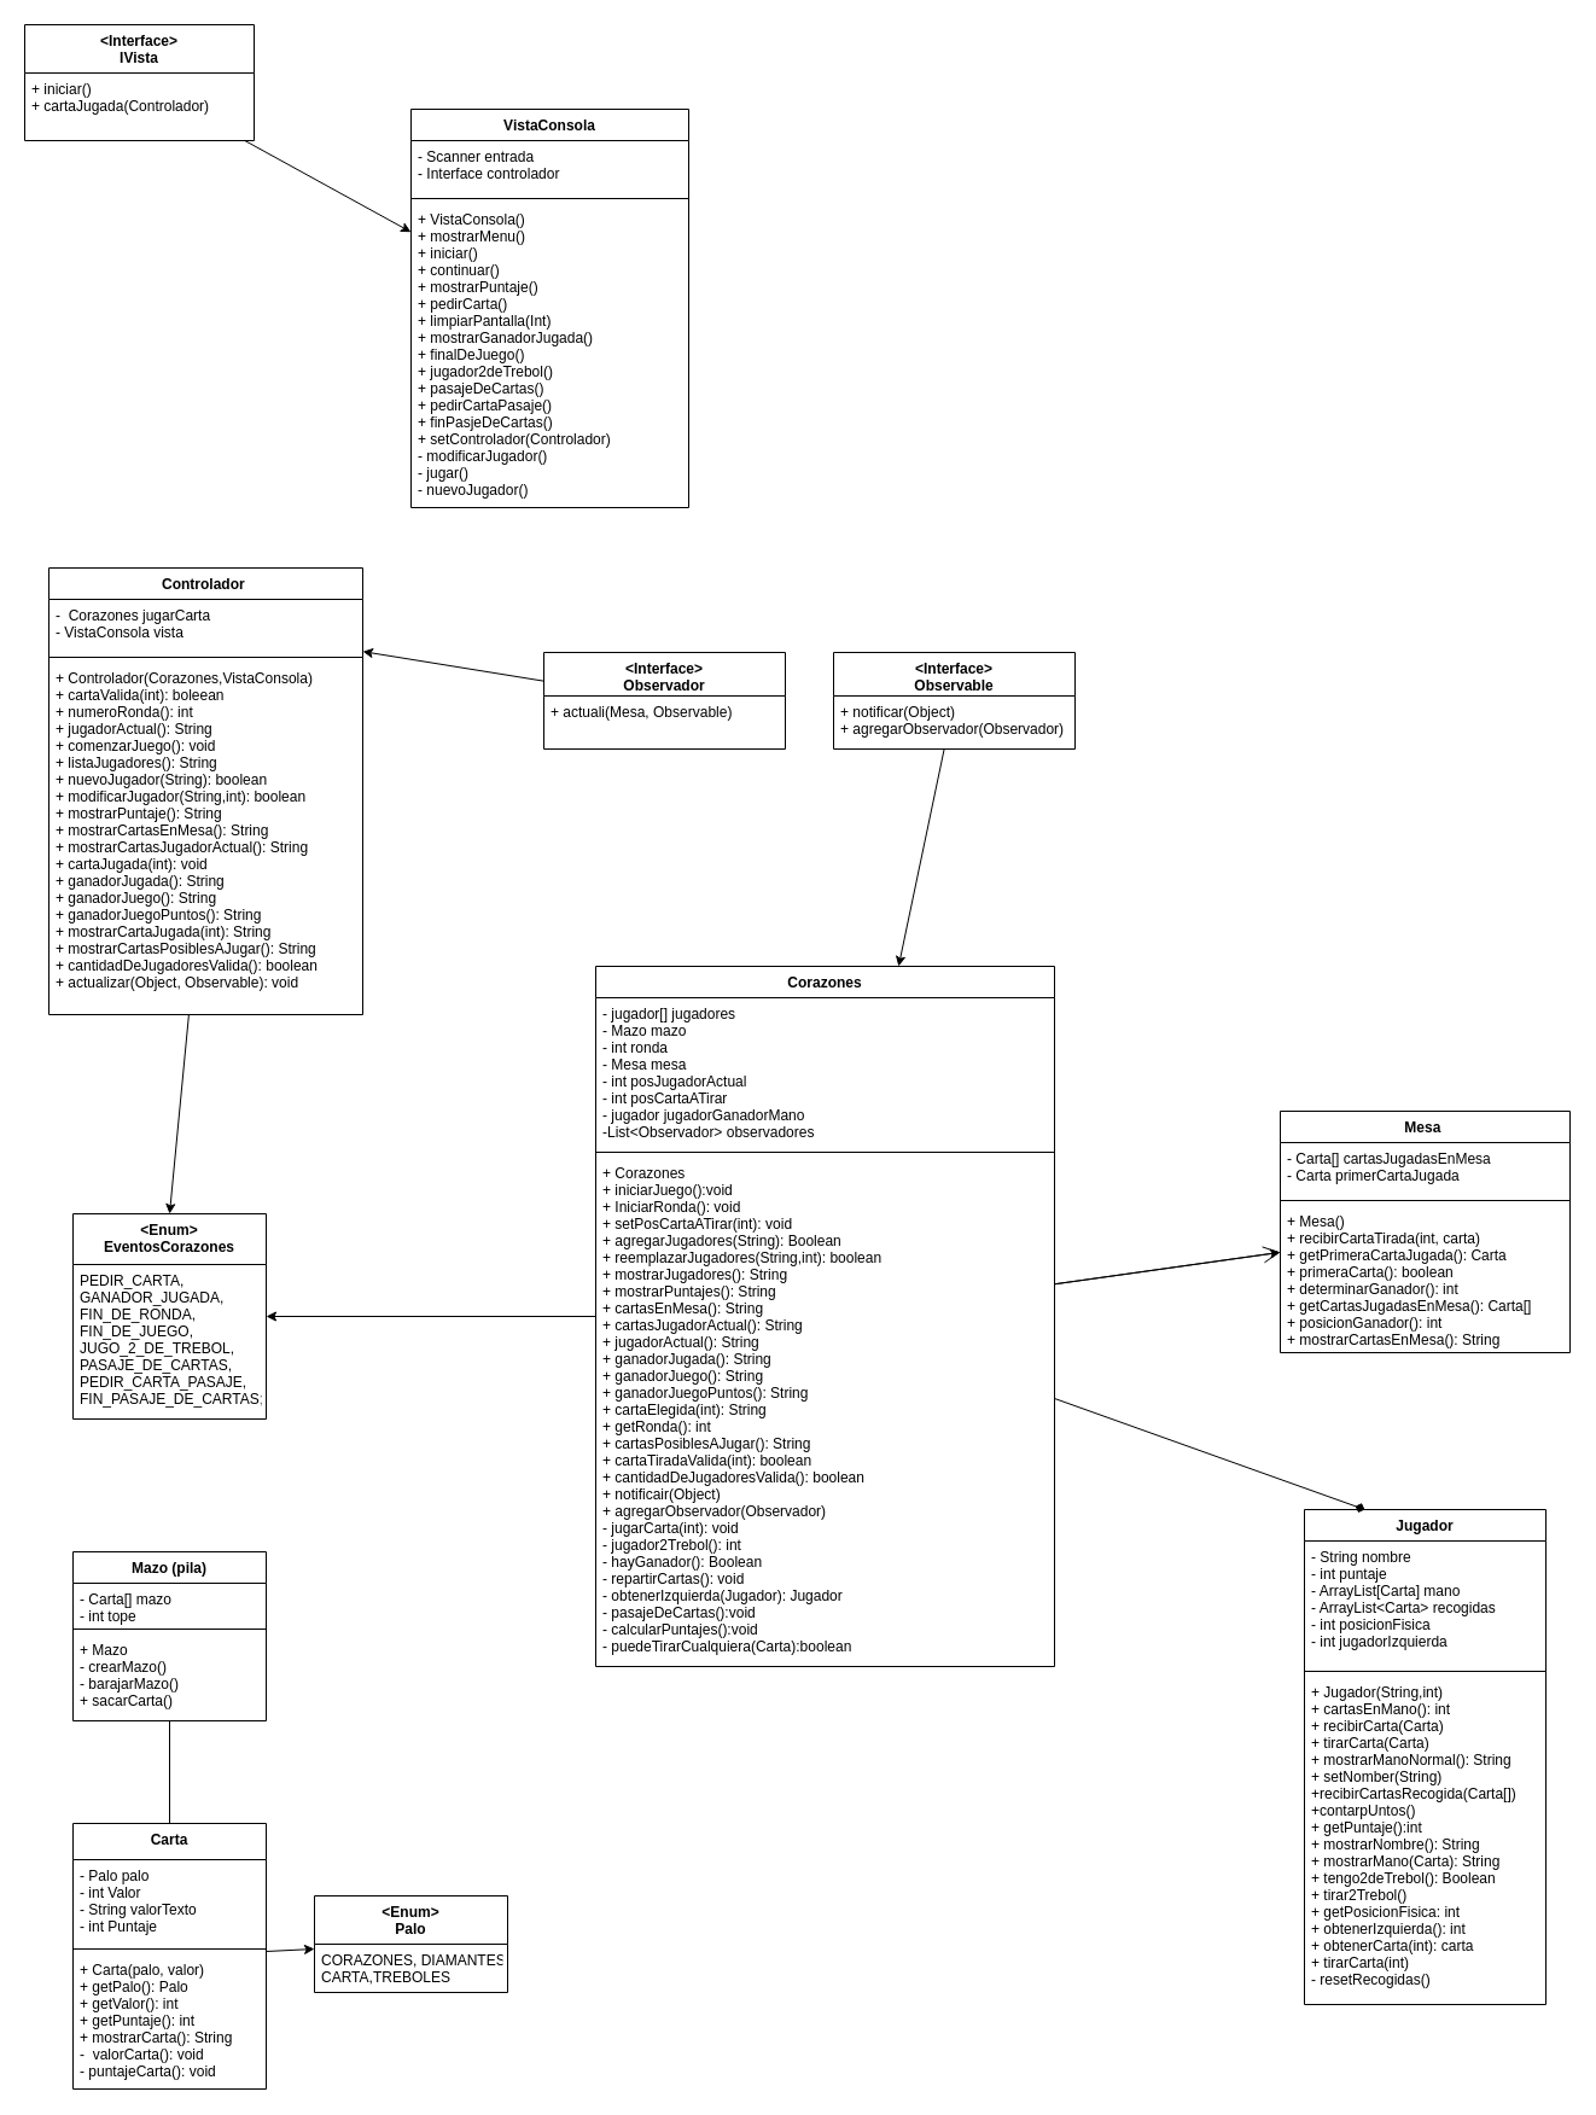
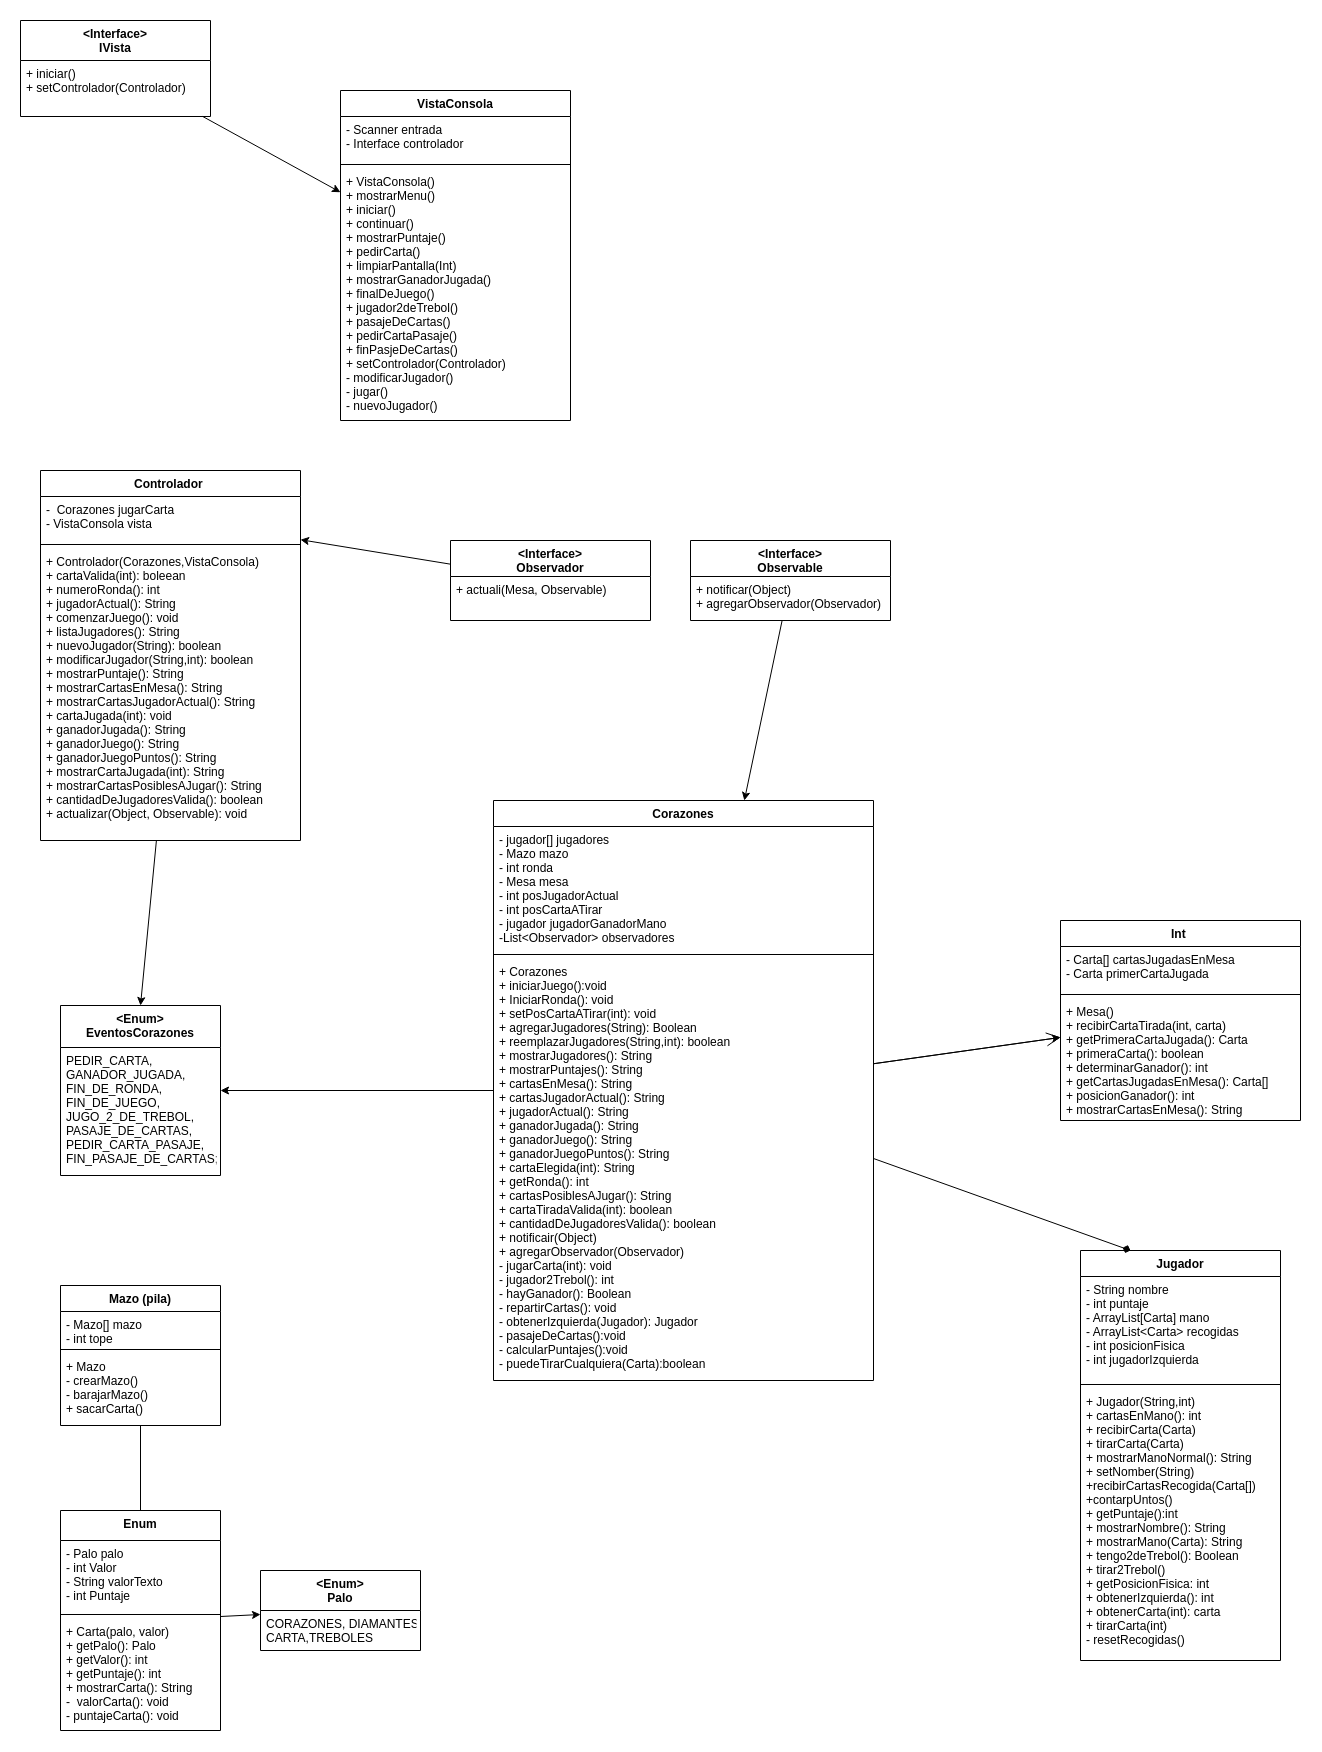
- <mxCell id="48" value="+ iniciar()&#10;+ cartaJugada(Controlador)" style="text;strokeColor=none;fillColor=none;align=left;verticalAlign=top;spacingLeft=4;spacingRight=4;overflow=hidden;rotatable=0;points=[[0,0.5],[1,0.5]];portConstraint=eastwest;" vertex="1" parent="47"><mxGeometry y="40" width="190" height="56" as="geometry" /></mxCell>
+ <mxCell id="48" value="+ iniciar()&#10;+ setControlador(Controlador)" style="text;strokeColor=none;fillColor=none;align=left;verticalAlign=top;spacingLeft=4;spacingRight=4;overflow=hidden;rotatable=0;points=[[0,0.5],[1,0.5]];portConstraint=eastwest;" vertex="1" parent="47"><mxGeometry y="40" width="190" height="56" as="geometry" /></mxCell>
- <mxCell id="20" value="Mesa " style="swimlane;fontStyle=1;align=center;verticalAlign=top;childLayout=stackLayout;horizontal=1;startSize=26;horizontalStack=0;resizeParent=1;resizeParentMax=0;resizeLast=0;collapsible=1;marginBottom=0;" vertex="1" parent="1"><mxGeometry x="1060" y="920" width="240" height="200" as="geometry" /></mxCell>
+ <mxCell id="20" value="Int " style="swimlane;fontStyle=1;align=center;verticalAlign=top;childLayout=stackLayout;horizontal=1;startSize=26;horizontalStack=0;resizeParent=1;resizeParentMax=0;resizeLast=0;collapsible=1;marginBottom=0;" vertex="1" parent="1"><mxGeometry x="1060" y="920" width="240" height="200" as="geometry" /></mxCell>
- <mxCell id="10" value="- Carta[] mazo&#10;- int tope" style="text;strokeColor=none;fillColor=none;align=left;verticalAlign=top;spacingLeft=4;spacingRight=4;overflow=hidden;rotatable=0;points=[[0,0.5],[1,0.5]];portConstraint=eastwest;" parent="9" vertex="1"><mxGeometry y="26" width="160" height="34" as="geometry" /></mxCell>
+ <mxCell id="10" value="- Mazo[] mazo&#10;- int tope" style="text;strokeColor=none;fillColor=none;align=left;verticalAlign=top;spacingLeft=4;spacingRight=4;overflow=hidden;rotatable=0;points=[[0,0.5],[1,0.5]];portConstraint=eastwest;" parent="9" vertex="1"><mxGeometry y="26" width="160" height="34" as="geometry" /></mxCell>
- <mxCell id="2" value="Carta" style="swimlane;fontStyle=1;align=center;verticalAlign=top;childLayout=stackLayout;horizontal=1;startSize=30;horizontalStack=0;resizeParent=1;resizeParentMax=0;resizeLast=0;collapsible=1;marginBottom=0;" parent="1" vertex="1"><mxGeometry x="60" y="1510" width="160" height="220" as="geometry" /></mxCell>
+ <mxCell id="2" value="Enum" style="swimlane;fontStyle=1;align=center;verticalAlign=top;childLayout=stackLayout;horizontal=1;startSize=30;horizontalStack=0;resizeParent=1;resizeParentMax=0;resizeLast=0;collapsible=1;marginBottom=0;" parent="1" vertex="1"><mxGeometry x="60" y="1510" width="160" height="220" as="geometry" /></mxCell>
